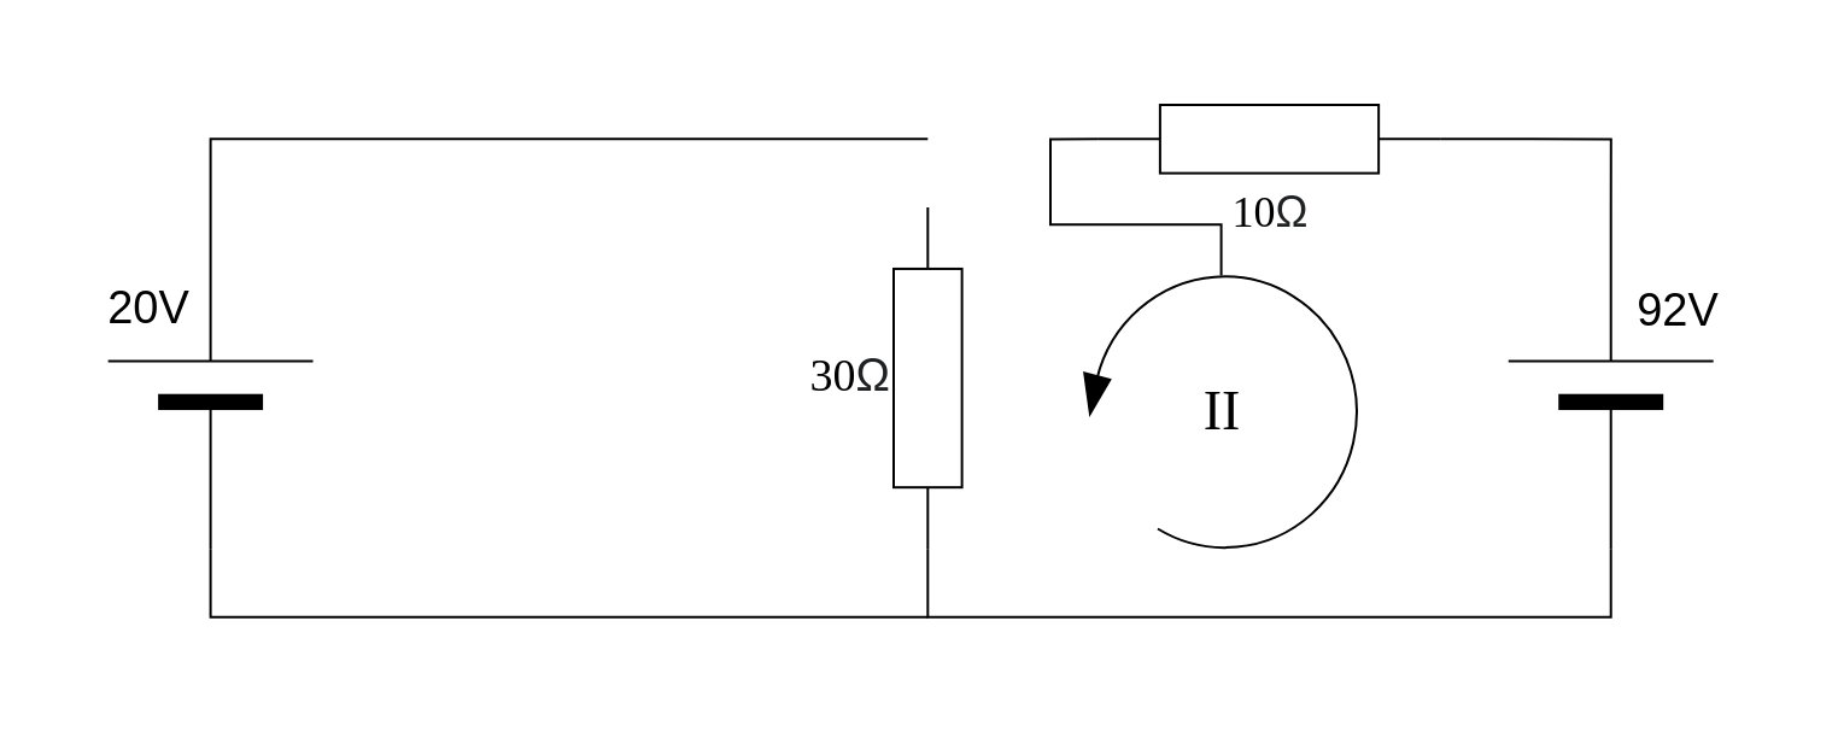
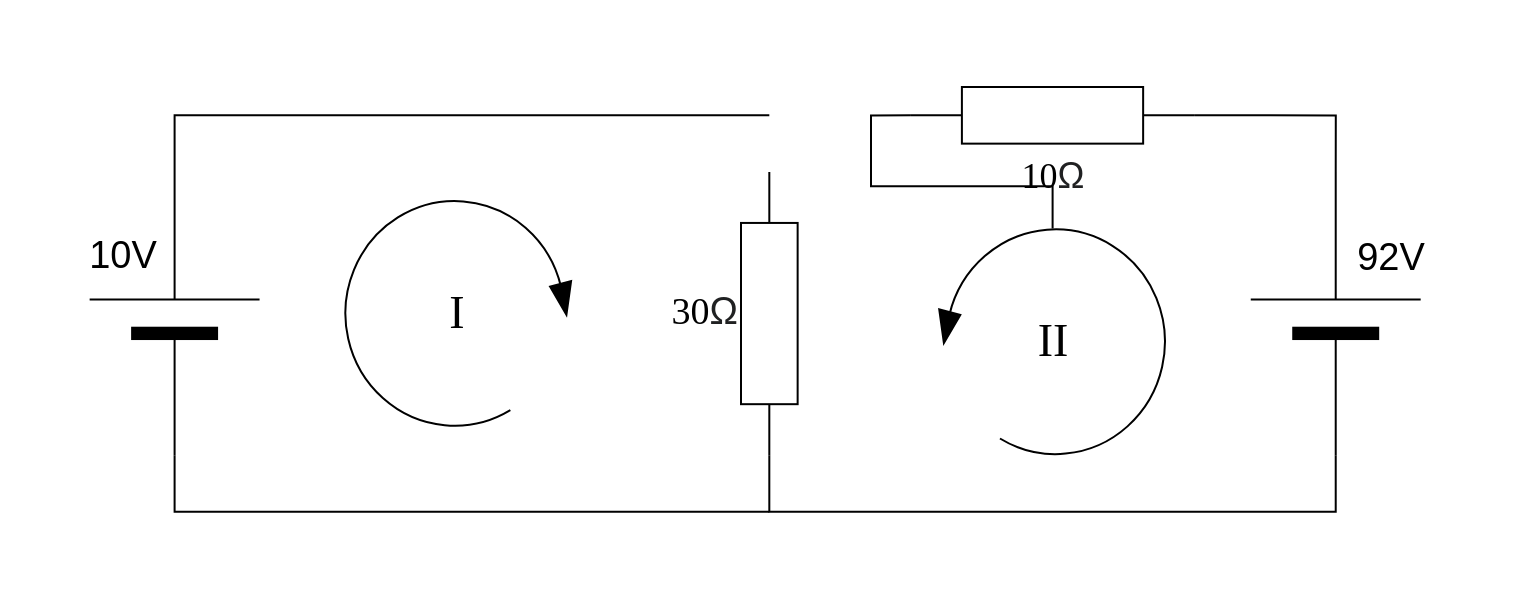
- <mxCell id="14" value="&lt;font style=&quot;font-size: 19px;&quot;&gt;20V&lt;/font&gt;" style="text;html=1;align=center;verticalAlign=middle;resizable=0;points=[];autosize=1;strokeColor=none;fillColor=none;" vertex="1" parent="1"><mxGeometry x="35" y="110" width="52" height="35" as="geometry" /></mxCell>
+ <mxCell id="14" value="&lt;font style=&quot;font-size: 19px;&quot;&gt;10V&lt;/font&gt;" style="text;html=1;align=center;verticalAlign=middle;resizable=0;points=[];autosize=1;strokeColor=none;fillColor=none;" vertex="1" parent="1"><mxGeometry x="35" y="110" width="52" height="35" as="geometry" /></mxCell>
+ <mxCell id="10" value="&lt;font style=&quot;font-size: 23px;&quot;&gt;I&lt;/font&gt;" style="verticalLabelPosition=middle;html=1;verticalAlign=middle;strokeWidth=1;shape=mxgraph.lean_mapping.physical_pull;rounded=1;shadow=0;comic=0;labelBackgroundColor=none;fillColor=#000000;fontFamily=Verdana;fontSize=16;align=center;flipH=1;labelPosition=center;direction=west;" vertex="1" parent="1"><mxGeometry x="171.76" y="99.64" width="113.28" height="113.28" as="geometry" /></mxCell>
- <mxCell id="11" value="&lt;font style=&quot;font-size: 23px;&quot;&gt;II&lt;/font&gt;" style="verticalLabelPosition=middle;html=1;verticalAlign=middle;strokeWidth=1;shape=mxgraph.lean_mapping.physical_pull;rounded=1;shadow=0;comic=0;labelBackgroundColor=none;fillColor=#000000;fontFamily=Verdana;fontSize=16;align=center;flipH=1;labelPosition=center;flipV=1;" vertex="1" parent="1"><mxGeometry x="449.12" y="113.8" width="113.28" height="113.28" as="geometry" /></mxCell>
+ <mxCell id="11" value="&lt;font style=&quot;font-size: 23px;&quot;&gt;II&lt;/font&gt;" style="verticalLabelPosition=middle;html=1;verticalAlign=middle;strokeWidth=1;shape=mxgraph.lean_mapping.physical_pull;rounded=1;shadow=0;comic=0;labelBackgroundColor=none;fillColor=#000000;fontFamily=Verdana;fontSize=16;align=center;flipH=1;labelPosition=center;flipV=1;" vertex="1" parent="1"><mxGeometry x="469.12" y="113.8" width="113.28" height="113.28" as="geometry" /></mxCell>
